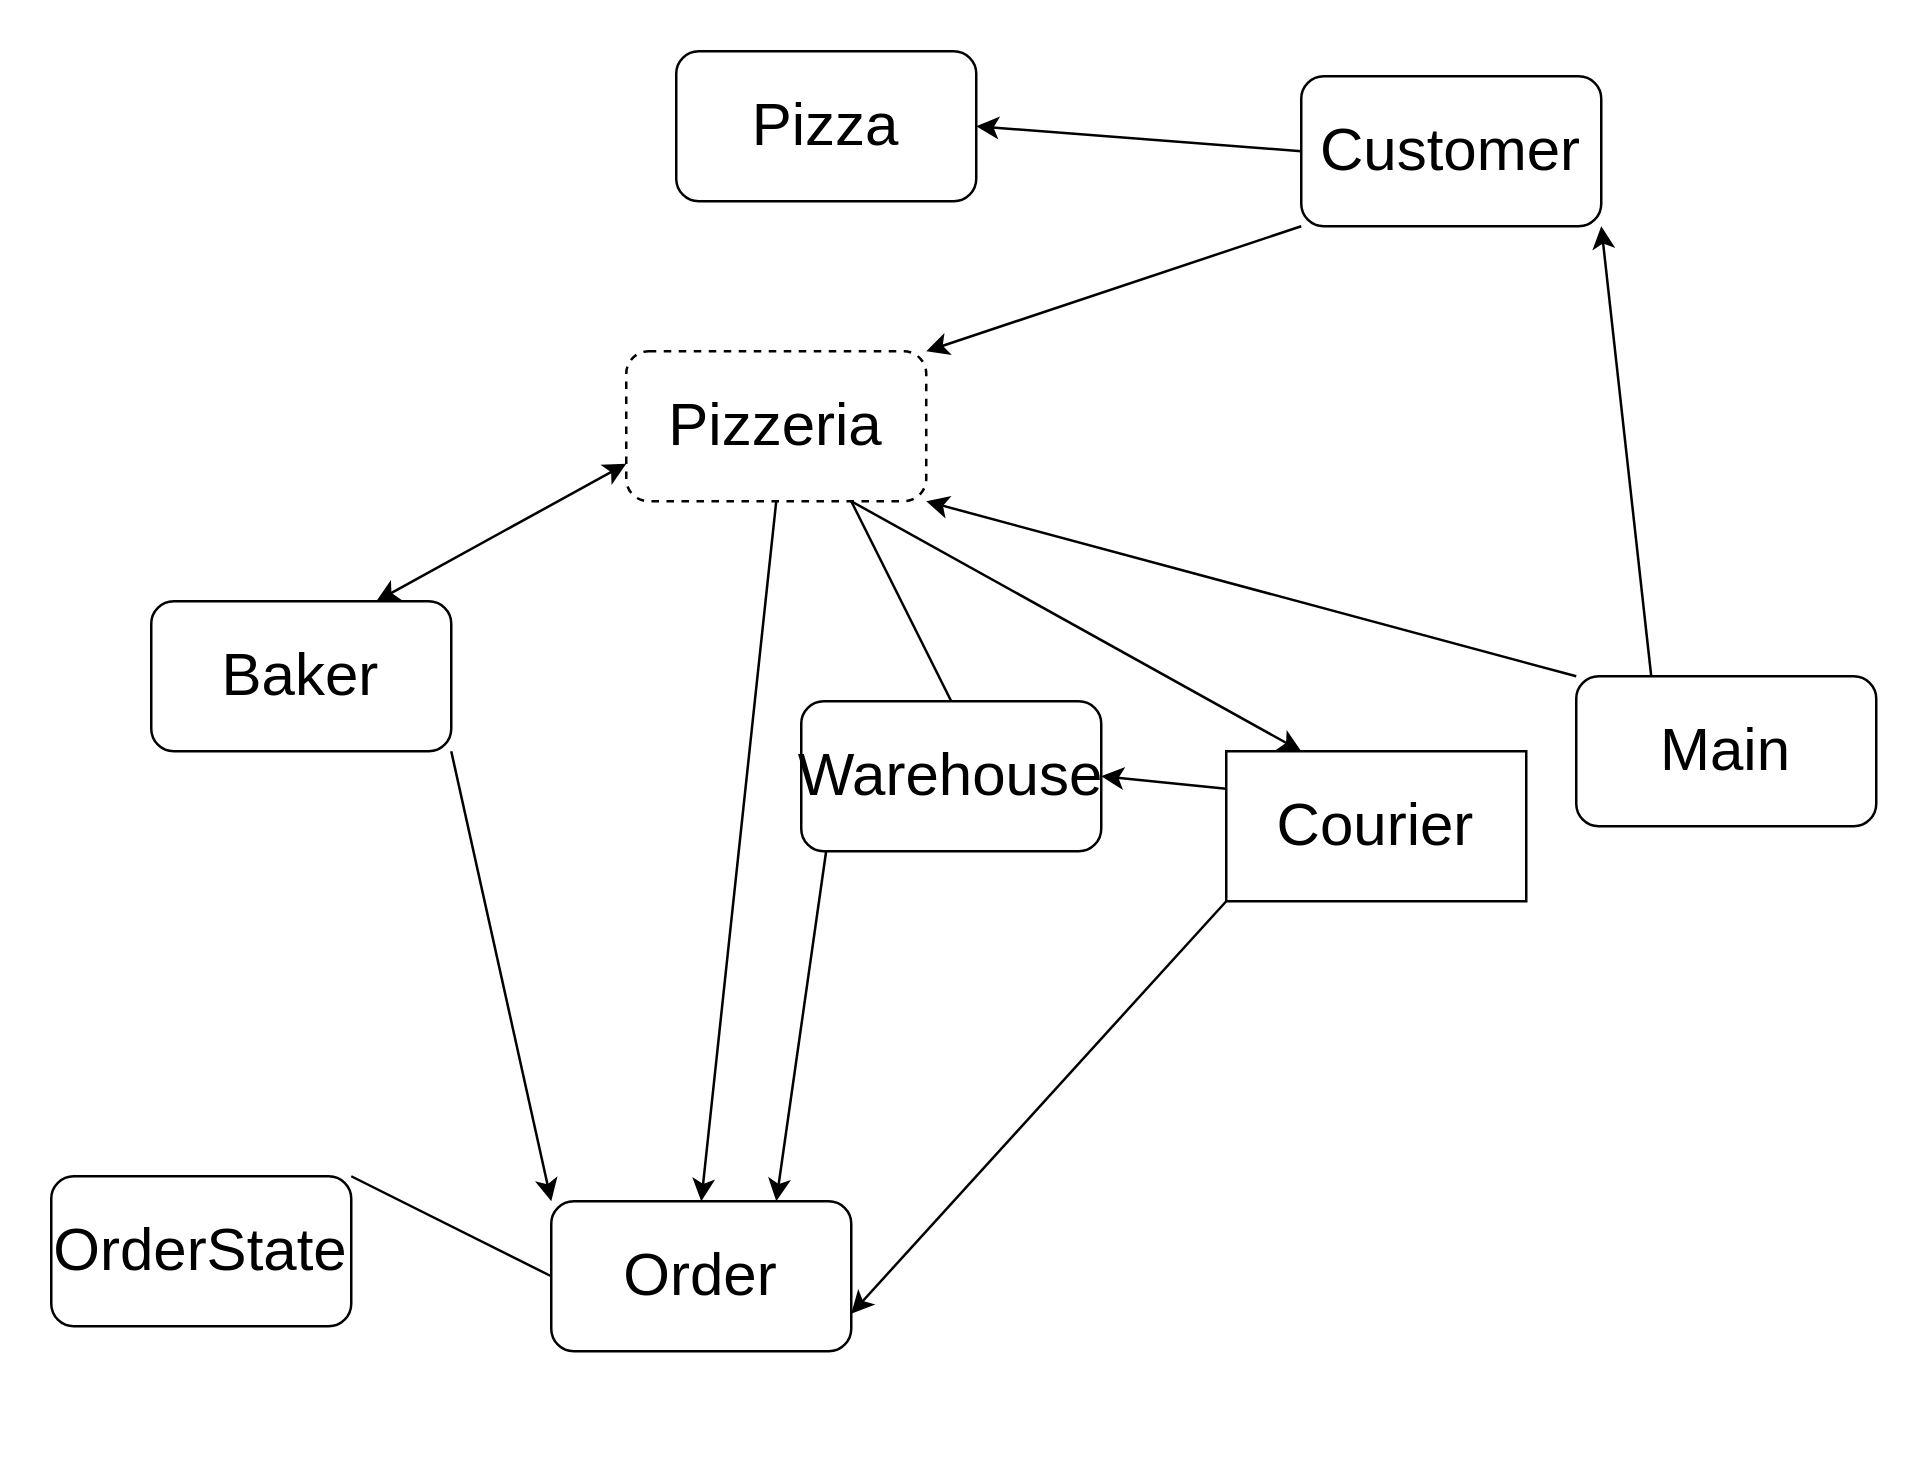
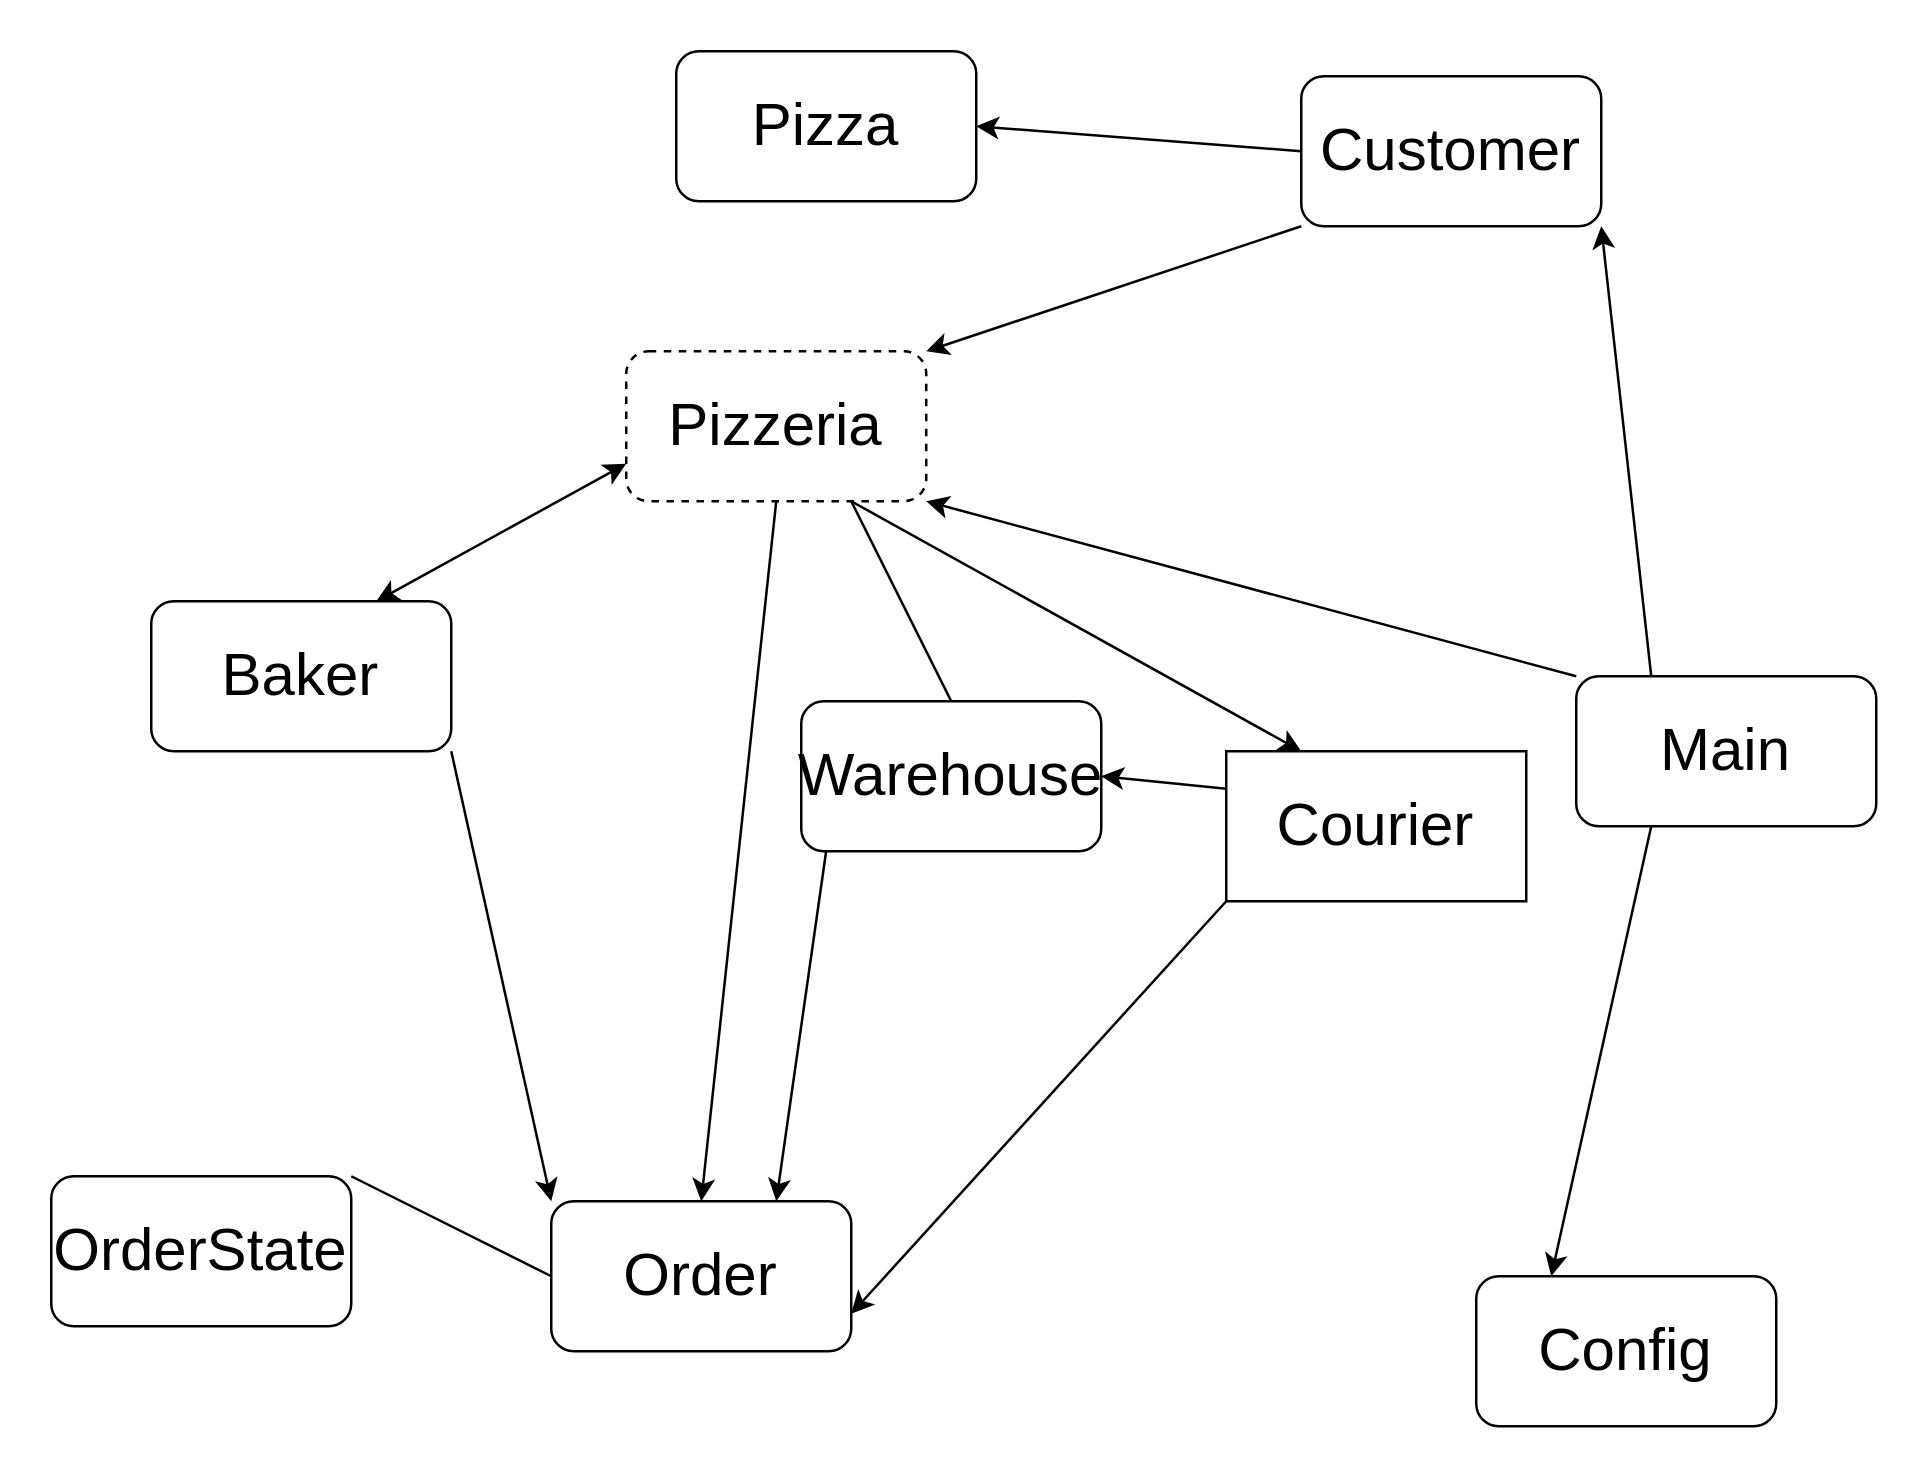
+ <mxCell id="16" value="" style="endArrow=classic;html=1;rounded=0;exitX=0.25;exitY=1;exitDx=0;exitDy=0;entryX=0.25;entryY=0;entryDx=0;entryDy=0;" edge="1" parent="1" source="6" target="3"><mxGeometry width="50" height="50" relative="1" as="geometry"><mxPoint x="390" y="360" as="sourcePoint" /><mxPoint x="440" y="310" as="targetPoint" /></mxGeometry></mxCell>
+ <mxCell id="3" value="&lt;font style=&quot;font-size: 24px;&quot;&gt;Config&lt;/font&gt;" style="rounded=1;whiteSpace=wrap;html=1;" vertex="1" parent="1"><mxGeometry x="590" y="510" width="120" height="60" as="geometry" /></mxCell>
